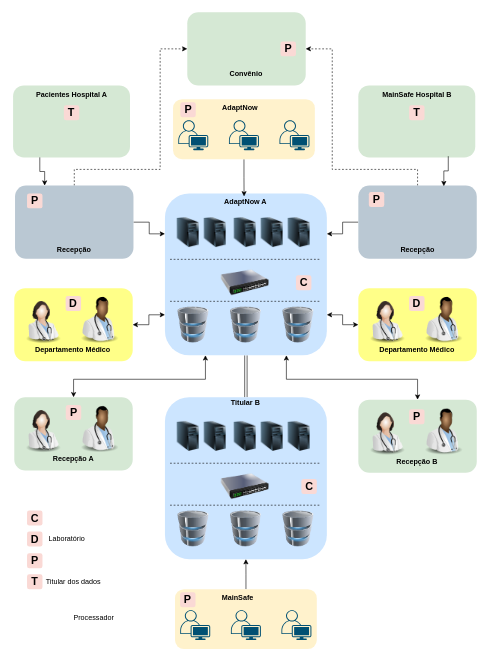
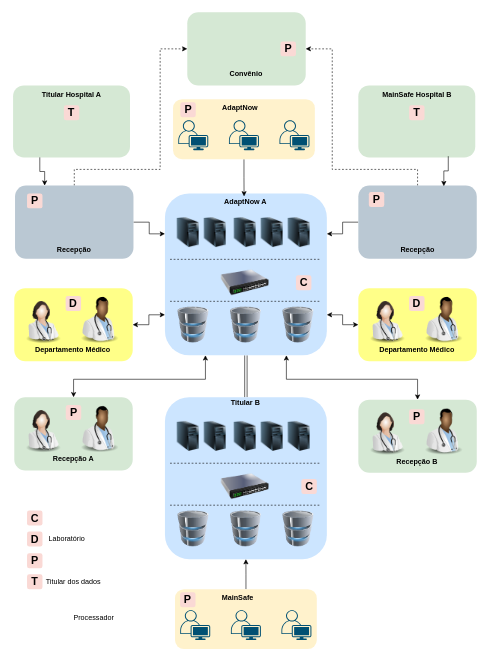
- <mxCell id="45" value="&lt;b&gt;Pacientes Hospital A&lt;/b&gt;" style="text;html=1;align=center;verticalAlign=middle;resizable=0;points=[];autosize=1;" parent="1" vertex="1"><mxGeometry x="53.25" y="148" width="130" height="20" as="geometry" /></mxCell>
+ <mxCell id="45" value="&lt;b&gt;Titular Hospital A&lt;/b&gt;" style="text;html=1;align=center;verticalAlign=middle;resizable=0;points=[];autosize=1;" parent="1" vertex="1"><mxGeometry x="53.25" y="148" width="130" height="20" as="geometry" /></mxCell>
